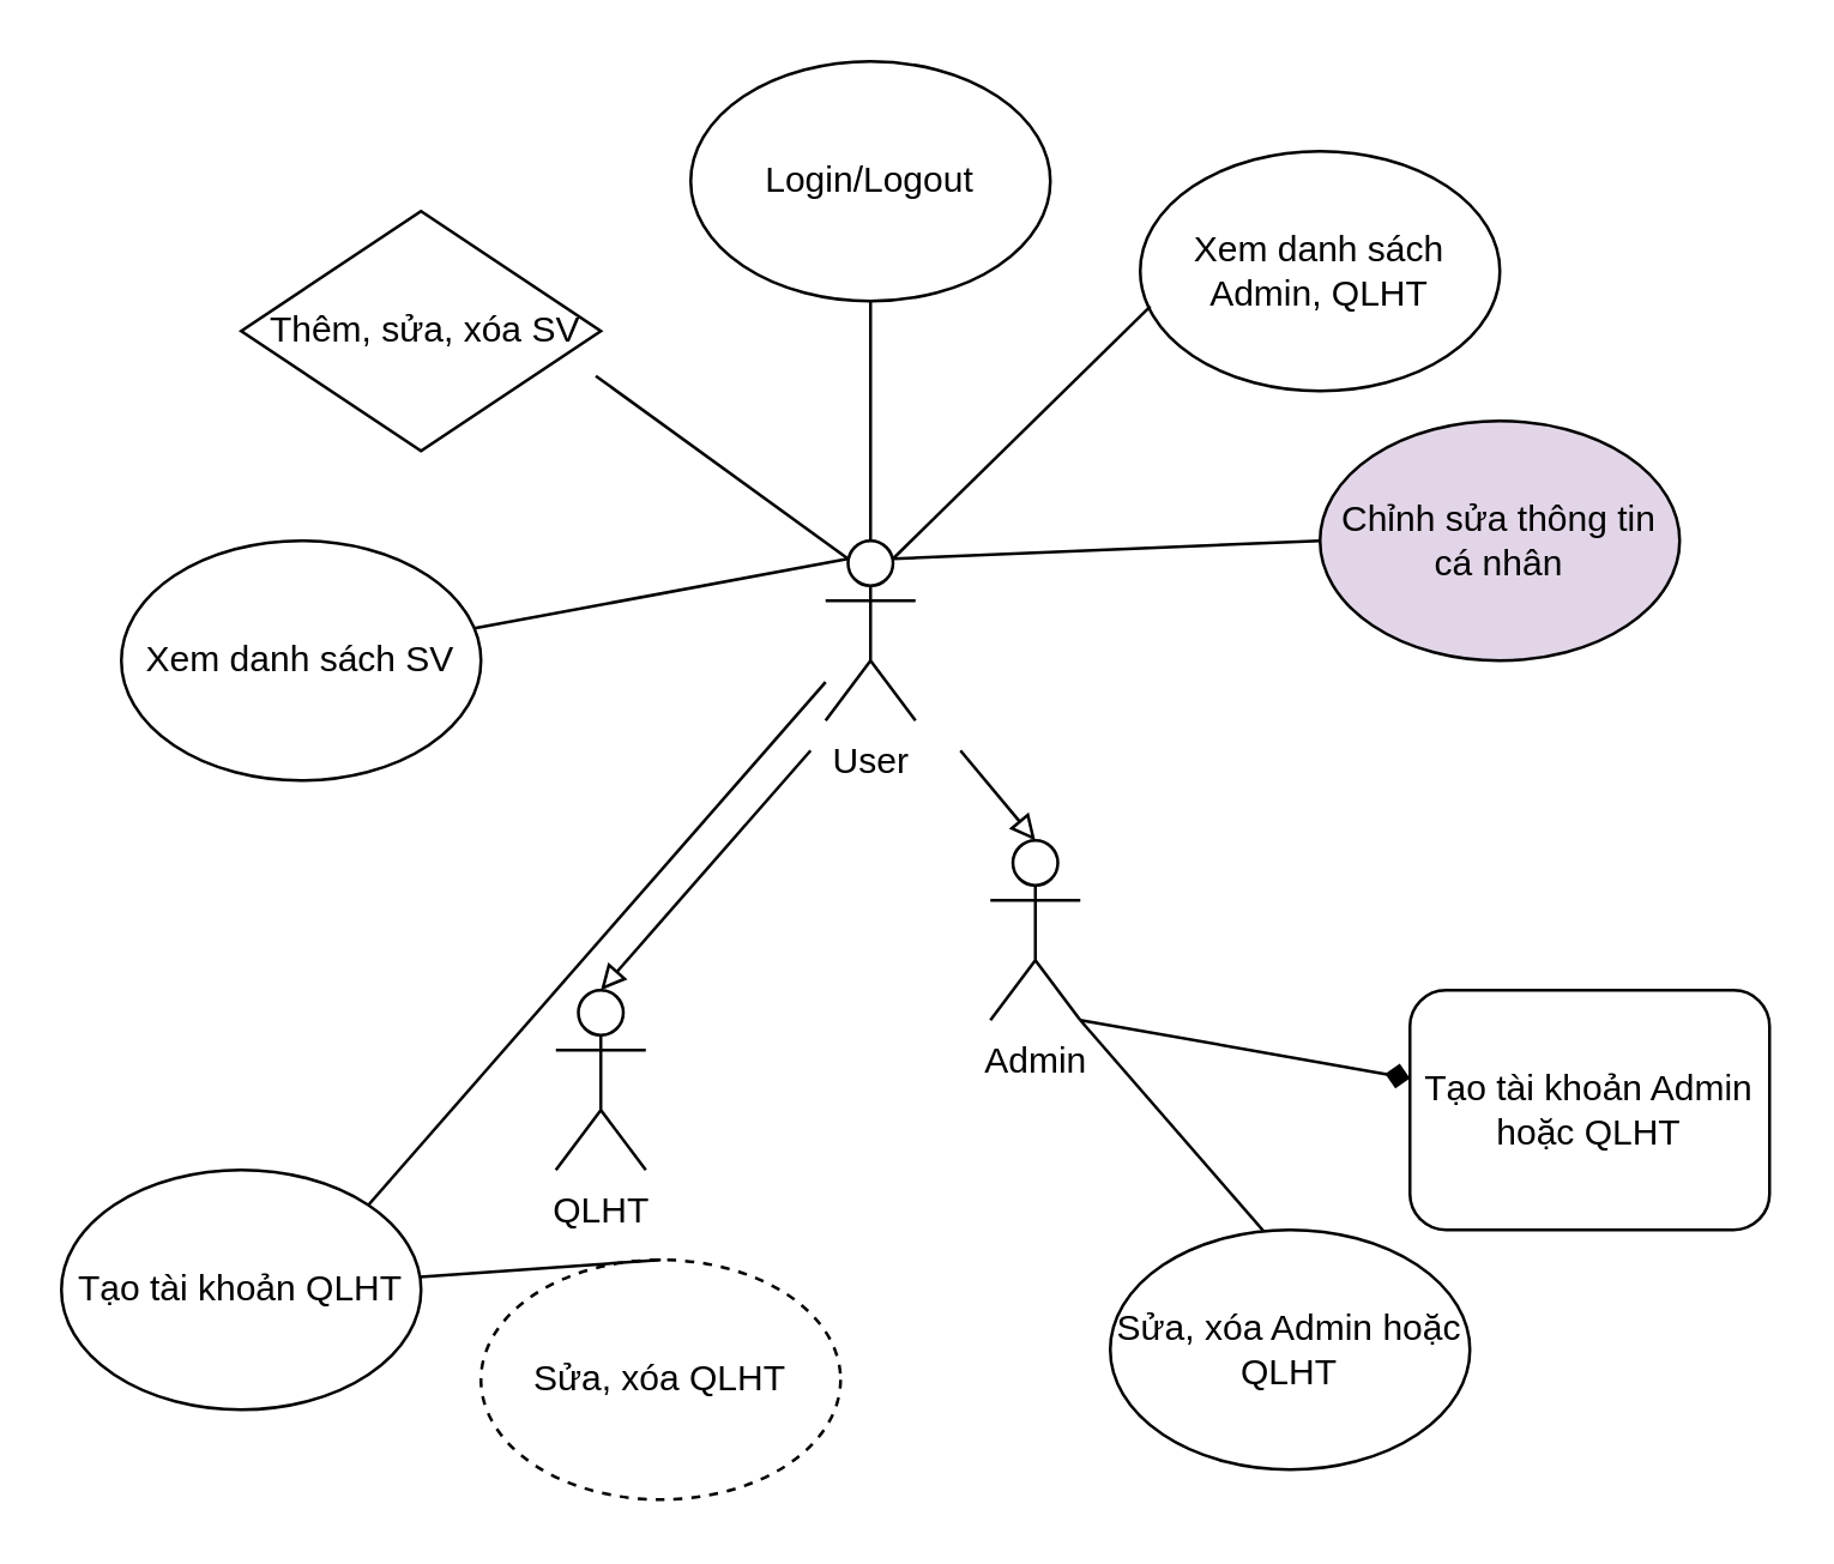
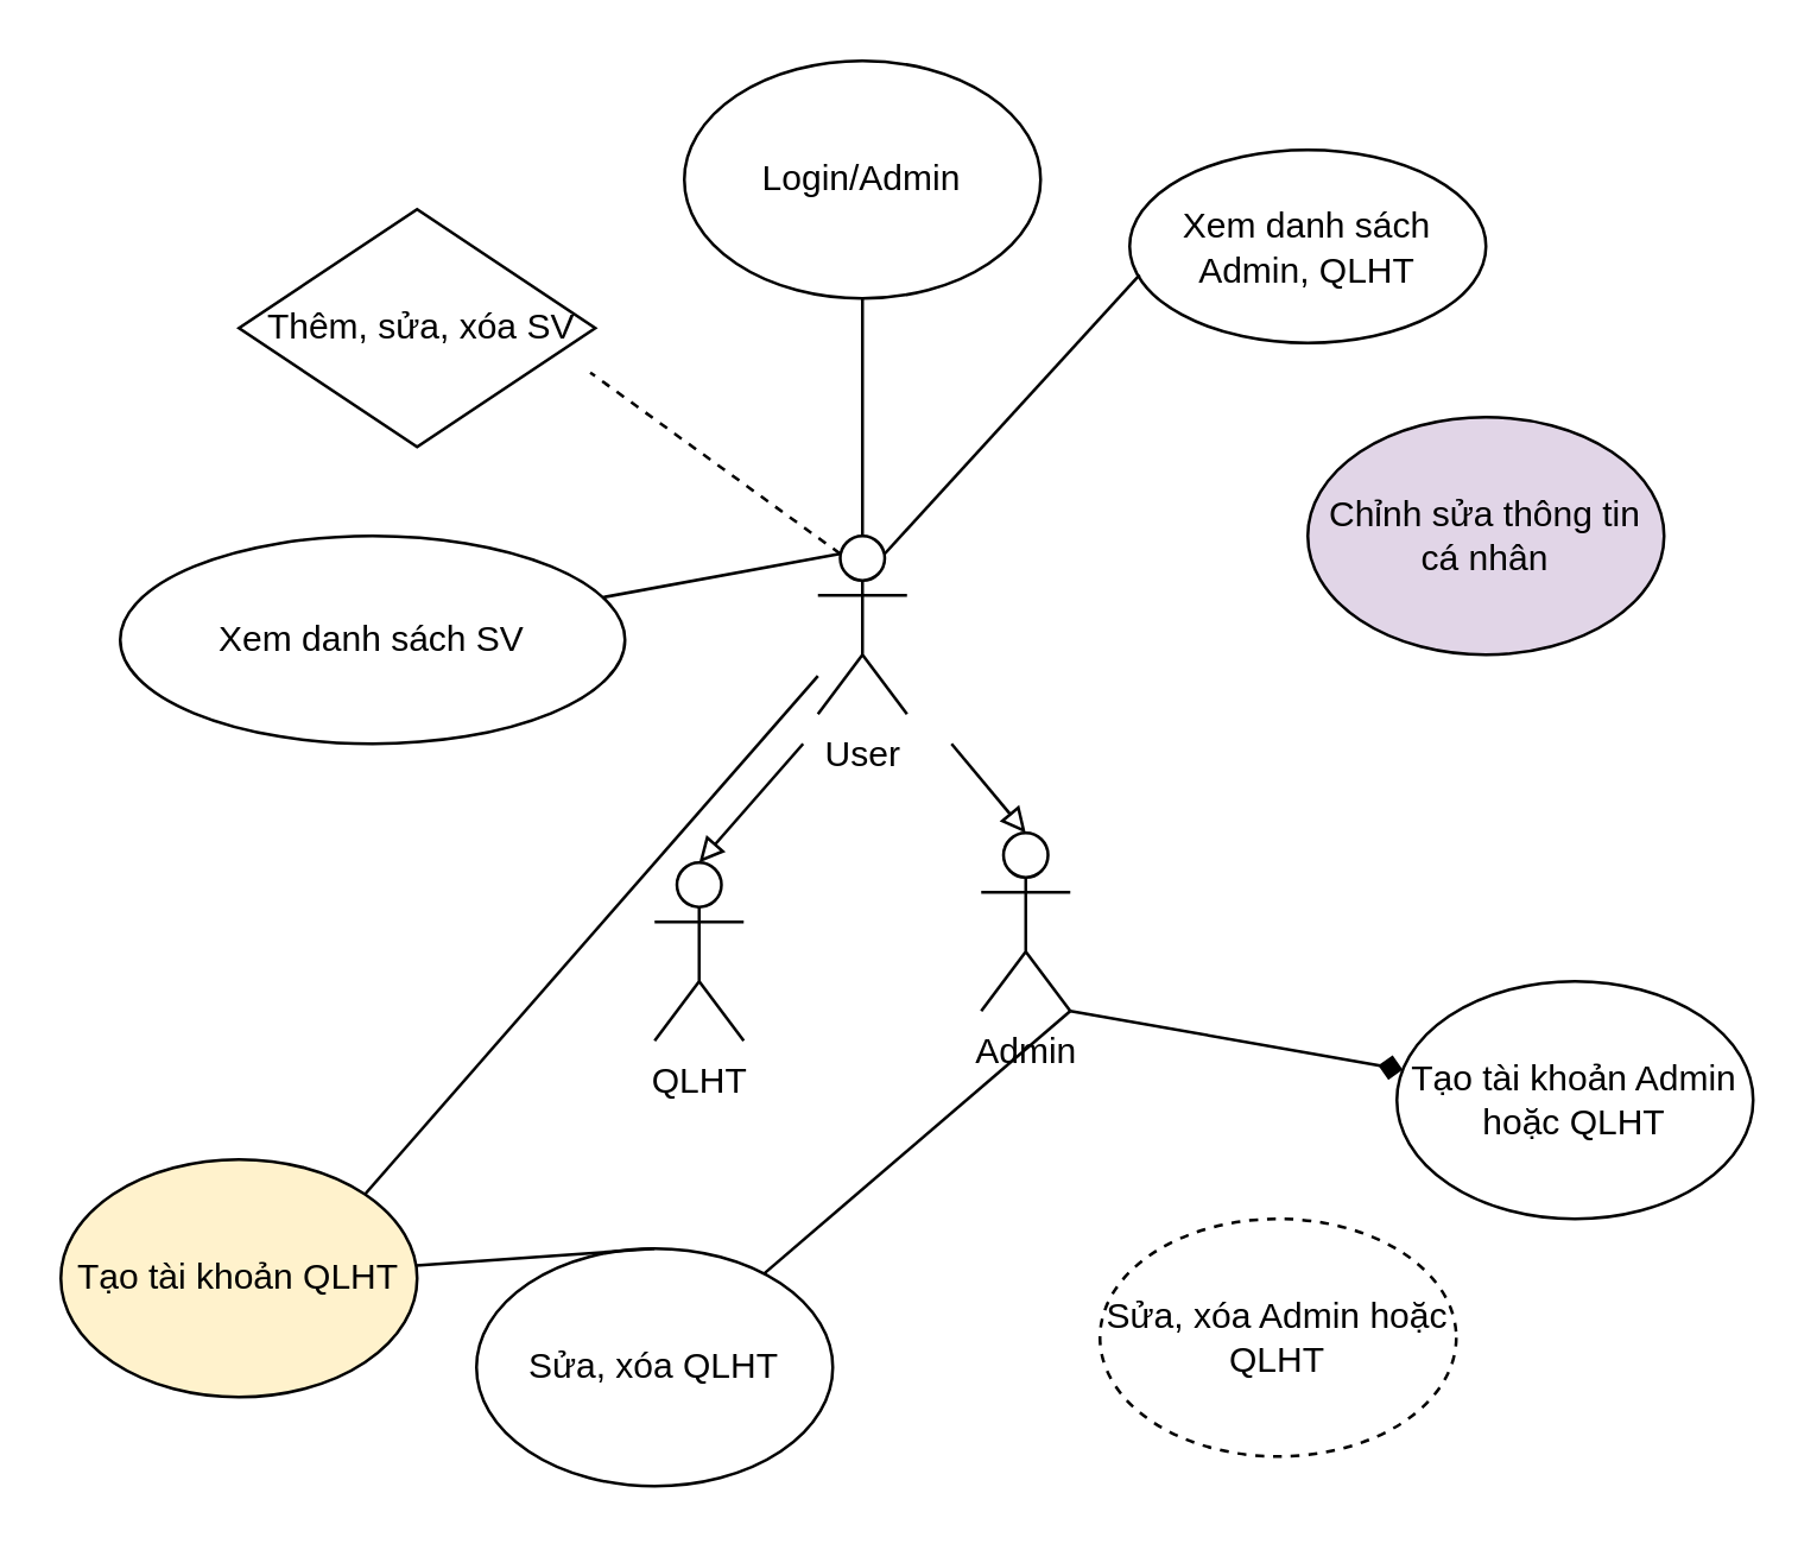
- <mxCell id="3" value="Login/Logout" style="ellipse;whiteSpace=wrap;html=1;" parent="1" vertex="1"><mxGeometry x="230" y="20" width="120" height="80" as="geometry" /></mxCell>
+ <mxCell id="3" value="Login/Admin" style="ellipse;whiteSpace=wrap;html=1;" parent="1" vertex="1"><mxGeometry x="230" y="20" width="120" height="80" as="geometry" /></mxCell>
- <mxCell id="9" value="Xem danh sách Admin, QLHT" style="ellipse;whiteSpace=wrap;html=1;" parent="1" vertex="1"><mxGeometry x="380" y="50" width="120" height="80" as="geometry" /></mxCell>
+ <mxCell id="9" value="Xem danh sách Admin, QLHT" style="ellipse;whiteSpace=wrap;html=1;" parent="1" vertex="1"><mxGeometry x="380" y="50" width="120" height="65" as="geometry" /></mxCell>
- <mxCell id="16" value="" style="endArrow=none;html=1;rounded=0;entryX=0.986;entryY=0.687;entryDx=0;entryDy=0;exitX=0.25;exitY=0.1;exitDx=0;exitDy=0;exitPerimeter=0;entryPerimeter=0;" parent="1" source="2" target="15" edge="1"><mxGeometry width="50" height="50" relative="1" as="geometry"><mxPoint x="244.7" y="200" as="sourcePoint" /><mxPoint x="244.7" y="120" as="targetPoint" /><Array as="points" /></mxGeometry></mxCell>
+ <mxCell id="16" value="" style="endArrow=none;html=1;rounded=0;entryX=0.986;entryY=0.687;entryDx=0;entryDy=0;exitX=0.25;exitY=0.1;exitDx=0;exitDy=0;exitPerimeter=0;entryPerimeter=0;dashed=1;" parent="1" source="2" target="15" edge="1"><mxGeometry width="50" height="50" relative="1" as="geometry"><mxPoint x="244.7" y="200" as="sourcePoint" /><mxPoint x="244.7" y="120" as="targetPoint" /><Array as="points" /></mxGeometry></mxCell>
- <mxCell id="24" value="" style="endArrow=none;html=1;rounded=0;entryX=0;entryY=0.5;entryDx=0;entryDy=0;exitX=0.75;exitY=0.1;exitDx=0;exitDy=0;exitPerimeter=0;" parent="1" source="2" target="23" edge="1"><mxGeometry width="50" height="50" relative="1" as="geometry"><mxPoint x="308" y="196" as="sourcePoint" /><mxPoint x="393" y="112" as="targetPoint" /><Array as="points" /></mxGeometry></mxCell>
- <mxCell id="10" value="Xem danh sách SV" style="ellipse;whiteSpace=wrap;html=1;" parent="1" vertex="1"><mxGeometry x="40" y="180" width="120" height="80" as="geometry" /></mxCell>
+ <mxCell id="10" value="Xem danh sách SV" style="ellipse;whiteSpace=wrap;html=1;" parent="1" vertex="1"><mxGeometry x="40" y="180" width="170" height="70" as="geometry" /></mxCell>
- <mxCell id="6" value="QLHT" style="shape=umlActor;verticalLabelPosition=bottom;verticalAlign=top;html=1;outlineConnect=0;" parent="1" vertex="1"><mxGeometry x="185" y="330" width="30" height="60" as="geometry" /></mxCell>
+ <mxCell id="6" value="QLHT" style="shape=umlActor;verticalLabelPosition=bottom;verticalAlign=top;html=1;outlineConnect=0;" parent="1" vertex="1"><mxGeometry x="220" y="290" width="30" height="60" as="geometry" /></mxCell>
- <mxCell id="11" value="Tạo tài khoản Admin hoặc QLHT" style="whiteSpace=wrap;html=1;rounded=1;" parent="1" vertex="1"><mxGeometry x="470" y="330" width="120" height="80" as="geometry" /></mxCell>
+ <mxCell id="11" value="Tạo tài khoản Admin hoặc QLHT" style="ellipse;whiteSpace=wrap;html=1;" parent="1" vertex="1"><mxGeometry x="470" y="330" width="120" height="80" as="geometry" /></mxCell>
- <mxCell id="20" value="" style="endArrow=none;html=1;rounded=0;exitX=1;exitY=1;exitDx=0;exitDy=0;exitPerimeter=0;entryX=0.427;entryY=0.006;entryDx=0;entryDy=0;entryPerimeter=0;" parent="1" source="5" target="13" edge="1"><mxGeometry width="50" height="50" relative="1" as="geometry"><mxPoint x="370" y="350" as="sourcePoint" /><mxPoint x="482" y="370" as="targetPoint" /></mxGeometry></mxCell>
+ <mxCell id="20" value="" style="endArrow=none;html=1;rounded=0;exitX=1;exitY=1;exitDx=0;exitDy=0;exitPerimeter=0;" parent="1" source="5" target="14" edge="1"><mxGeometry width="50" height="50" relative="1" as="geometry"><mxPoint x="370" y="350" as="sourcePoint" /><mxPoint x="482" y="370" as="targetPoint" /></mxGeometry></mxCell>
- <mxCell id="12" value="Tạo tài khoản QLHT" style="ellipse;whiteSpace=wrap;html=1;" parent="1" vertex="1"><mxGeometry x="20" y="390" width="120" height="80" as="geometry" /></mxCell>
+ <mxCell id="12" value="Tạo tài khoản QLHT" style="ellipse;whiteSpace=wrap;html=1;fillColor=#fff2cc;" parent="1" vertex="1"><mxGeometry x="20" y="390" width="120" height="80" as="geometry" /></mxCell>
- <mxCell id="13" value="Sửa, xóa Admin hoặc QLHT" style="ellipse;whiteSpace=wrap;html=1;" parent="1" vertex="1"><mxGeometry x="370" y="410" width="120" height="80" as="geometry" /></mxCell>
+ <mxCell id="13" value="Sửa, xóa Admin hoặc QLHT" style="ellipse;whiteSpace=wrap;html=1;dashed=1;" parent="1" vertex="1"><mxGeometry x="370" y="410" width="120" height="80" as="geometry" /></mxCell>
- <mxCell id="14" value="Sửa, xóa QLHT" style="ellipse;whiteSpace=wrap;html=1;dashed=1;" parent="1" vertex="1"><mxGeometry x="160" y="420" width="120" height="80" as="geometry" /></mxCell>
+ <mxCell id="14" value="Sửa, xóa QLHT" style="ellipse;whiteSpace=wrap;html=1;" parent="1" vertex="1"><mxGeometry x="160" y="420" width="120" height="80" as="geometry" /></mxCell>
